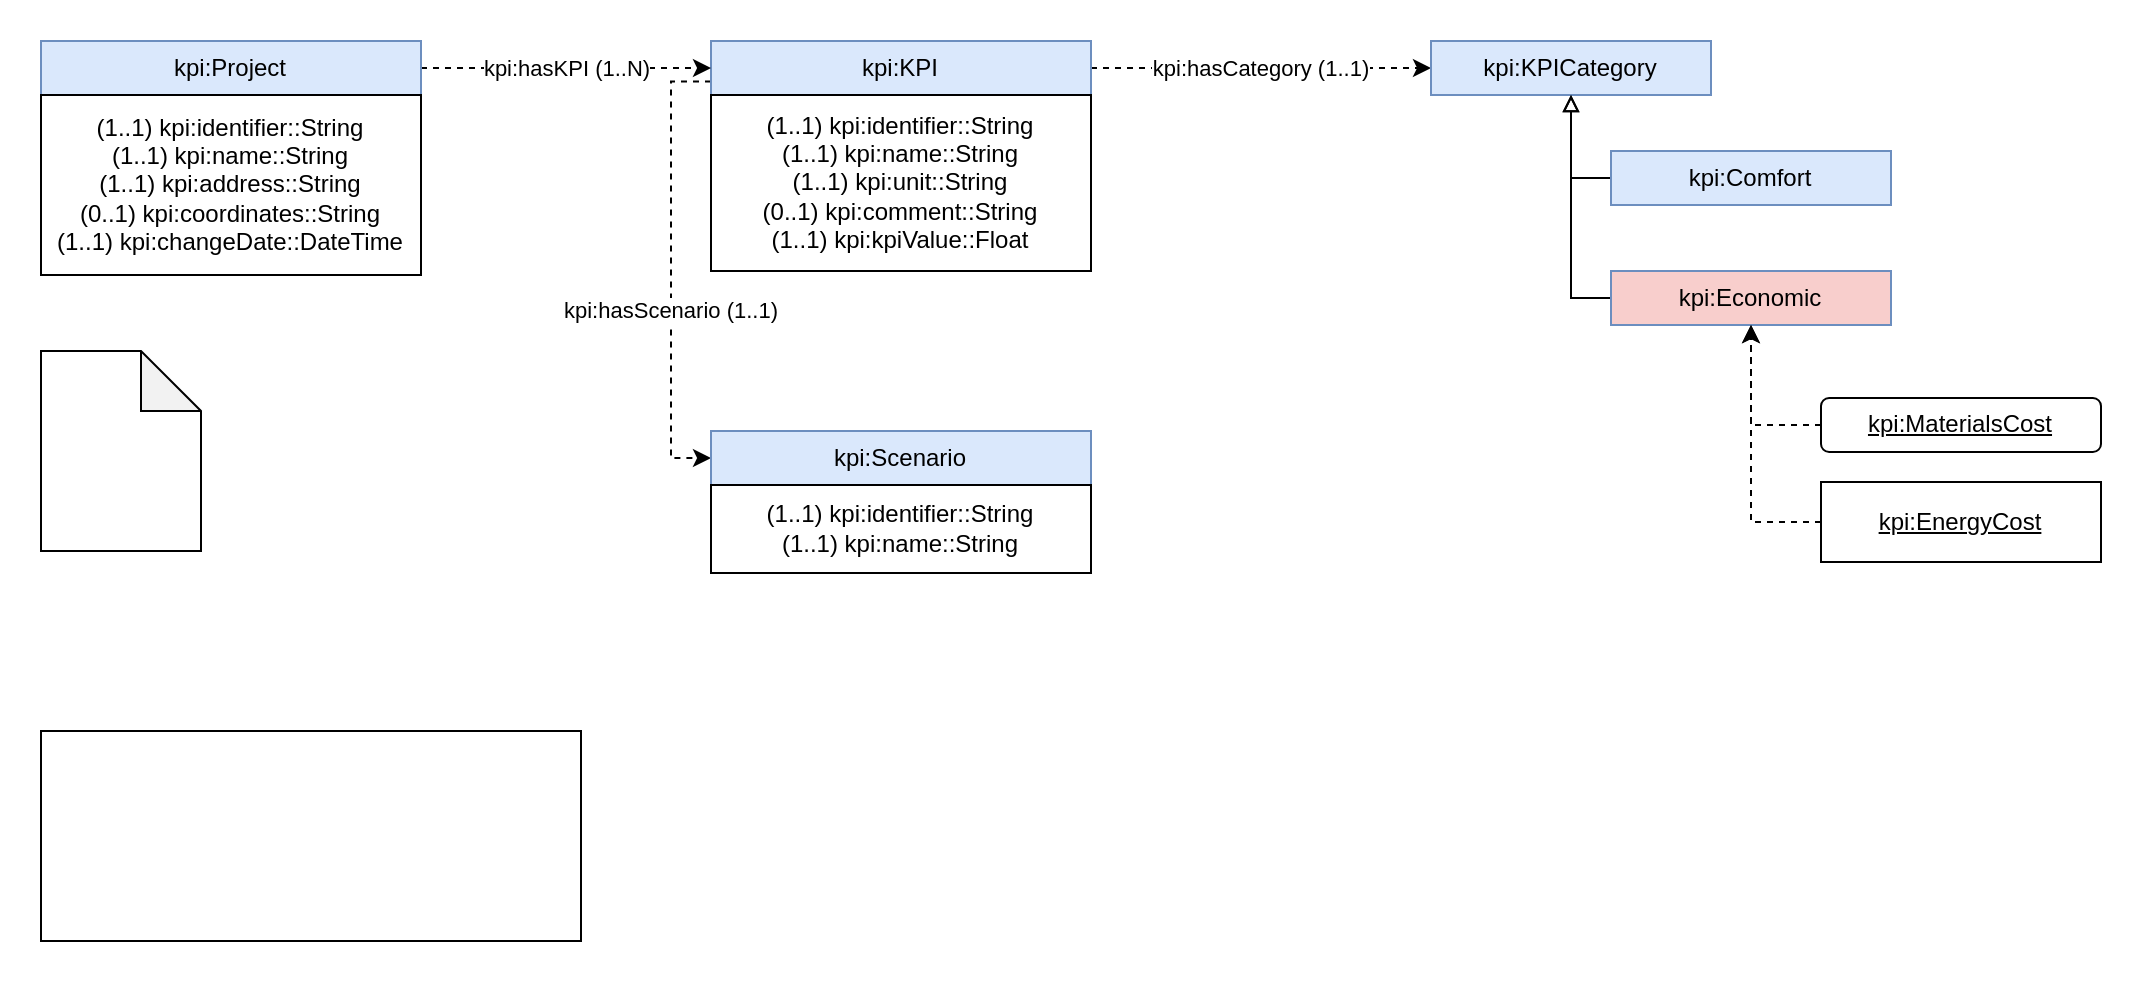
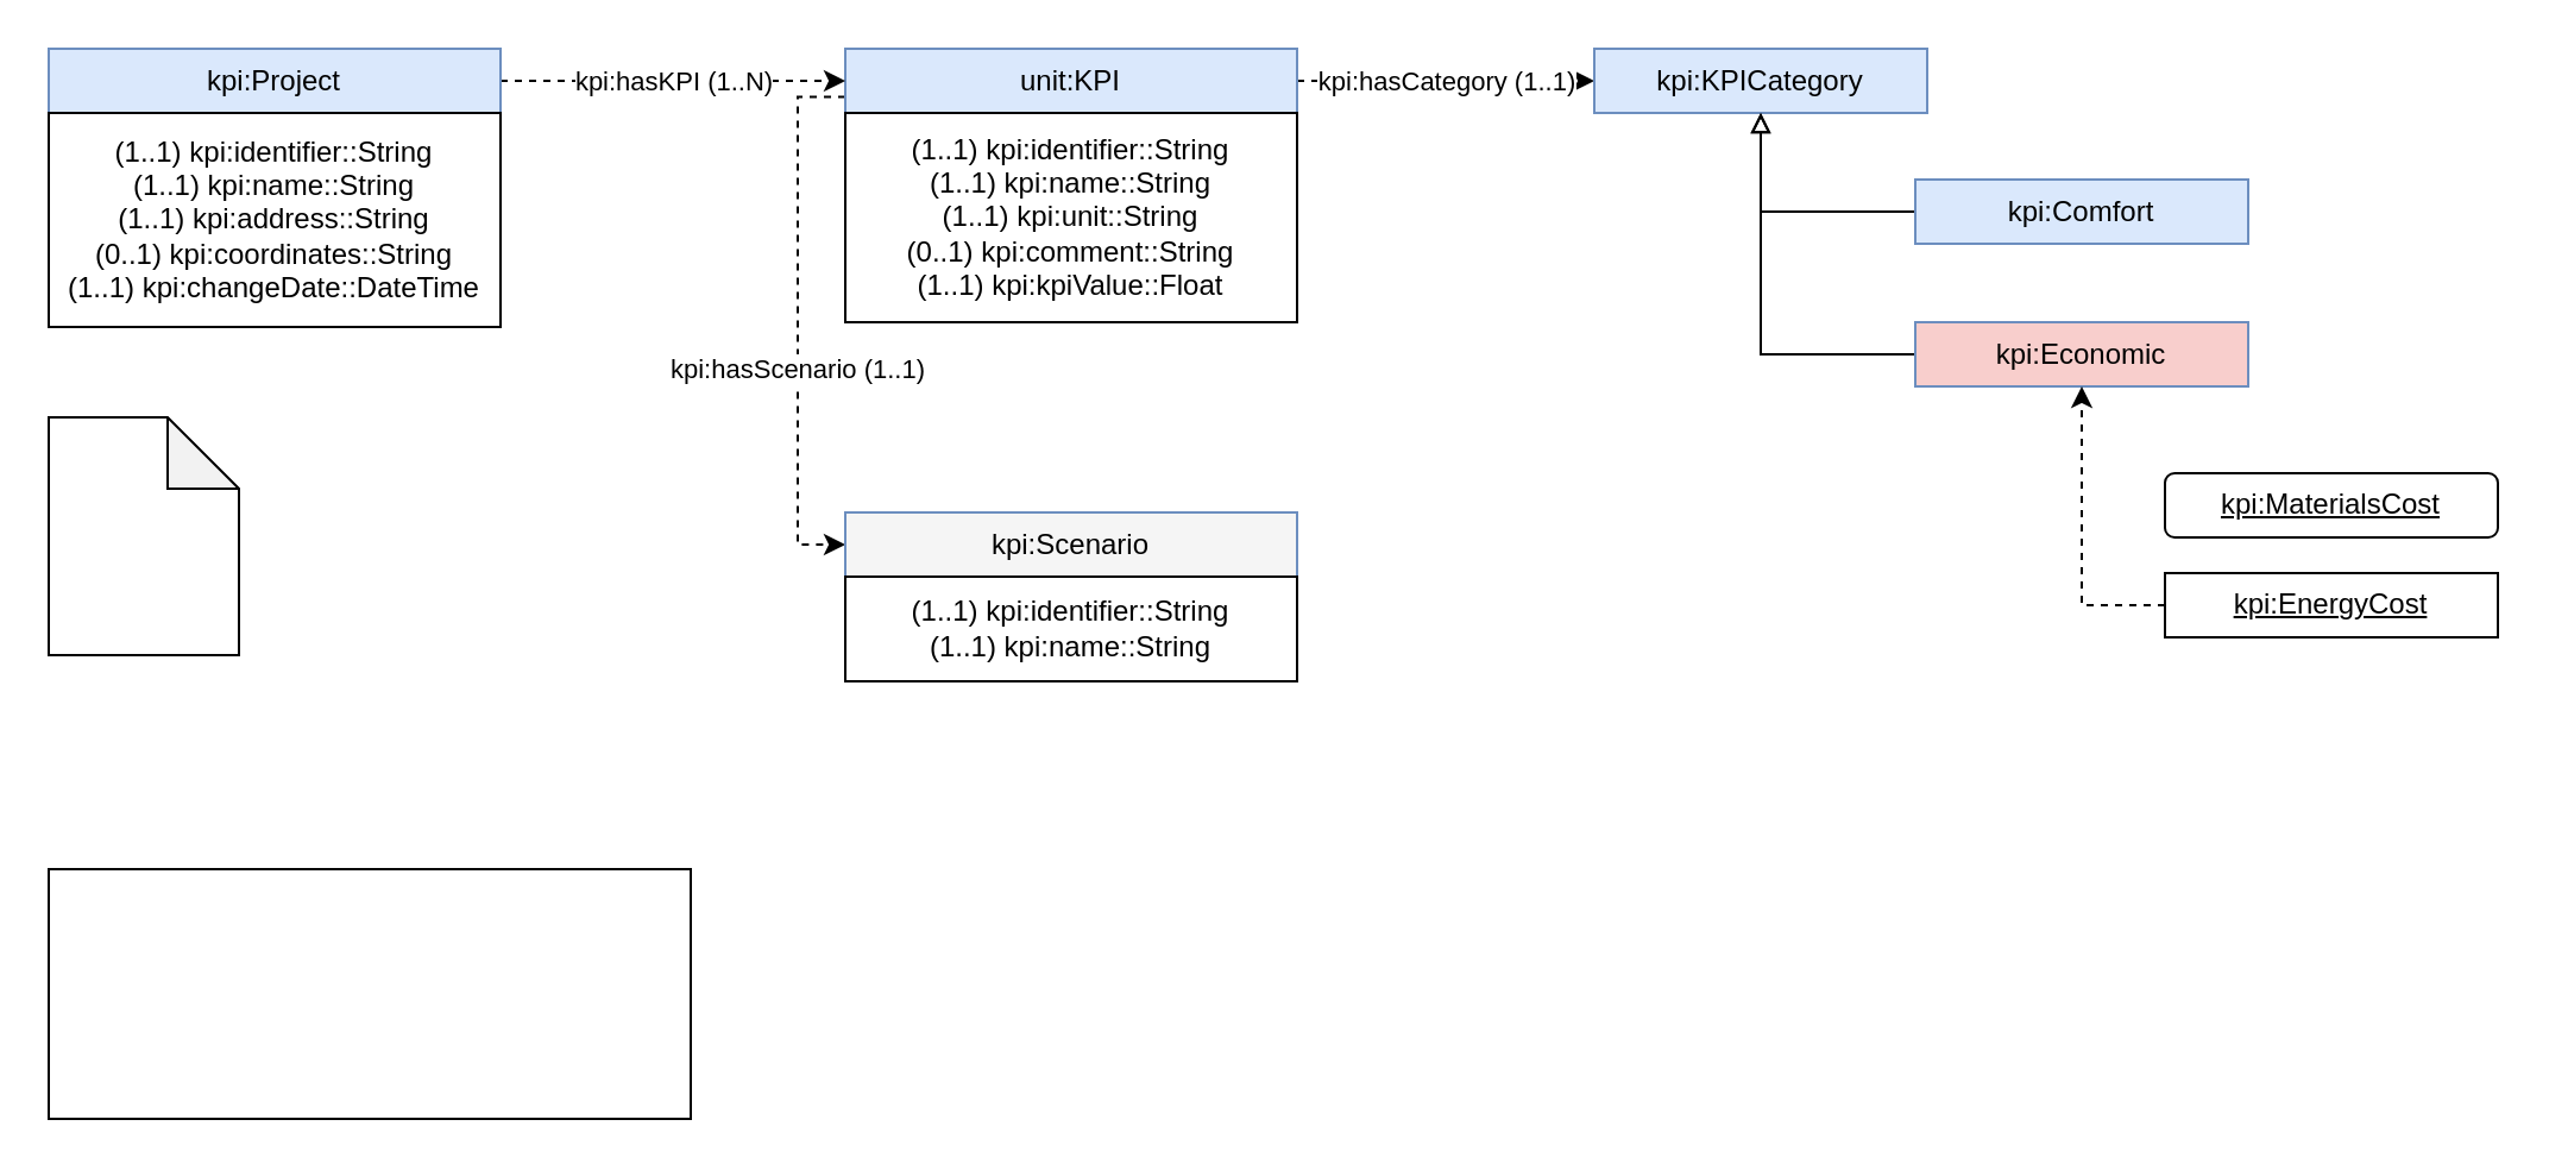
- <mxCell id="11" value="kpi:KPICategory" style="rounded=0;whiteSpace=wrap;html=1;fillColor=#dae8fc;strokeColor=#6c8ebf;" parent="1" vertex="1"><mxGeometry x="715" y="20" width="140" height="27" as="geometry" /></mxCell>
+ <mxCell id="11" value="kpi:KPICategory" style="rounded=0;whiteSpace=wrap;html=1;fillColor=#dae8fc;strokeColor=#6c8ebf;" parent="1" vertex="1"><mxGeometry x="670" y="20" width="140" height="27" as="geometry" /></mxCell>
- <mxCell id="4" value="kpi:KPI" style="rounded=0;whiteSpace=wrap;html=1;fillColor=#dae8fc;strokeColor=#6c8ebf;" parent="1" vertex="1"><mxGeometry x="355" y="20" width="190" height="27" as="geometry" /></mxCell>
+ <mxCell id="4" value="unit:KPI" style="rounded=0;whiteSpace=wrap;html=1;fillColor=#dae8fc;strokeColor=#6c8ebf;" parent="1" vertex="1"><mxGeometry x="355" y="20" width="190" height="27" as="geometry" /></mxCell>
- <mxCell id="16" style="edgeStyle=orthogonalEdgeStyle;rounded=0;orthogonalLoop=1;jettySize=auto;html=1;exitX=0;exitY=0.5;exitDx=0;exitDy=0;endArrow=classic;endFill=1;dashed=1;" edge="1" parent="1" source="17" target="15"><mxGeometry relative="1" as="geometry" /></mxCell>
- <mxCell id="9" value="kpi:Scenario" style="rounded=0;whiteSpace=wrap;html=1;fillColor=#dae8fc;strokeColor=#6c8ebf;" parent="1" vertex="1"><mxGeometry x="355" y="215" width="190" height="27" as="geometry" /></mxCell>
+ <mxCell id="9" value="kpi:Scenario" style="rounded=0;whiteSpace=wrap;html=1;fillColor=#f5f5f5;strokeColor=#6c8ebf;" parent="1" vertex="1"><mxGeometry x="355" y="215" width="190" height="27" as="geometry" /></mxCell>
- <mxCell id="19" value="kpi:EnergyCost" style="rounded=0;whiteSpace=wrap;html=1;fontStyle=4" vertex="1" parent="1"><mxGeometry x="910" y="240.5" width="140" height="40" as="geometry" /></mxCell>
+ <mxCell id="19" value="kpi:EnergyCost" style="rounded=0;whiteSpace=wrap;html=1;fontStyle=4" vertex="1" parent="1"><mxGeometry x="910" y="240.5" width="140" height="27" as="geometry" /></mxCell>
